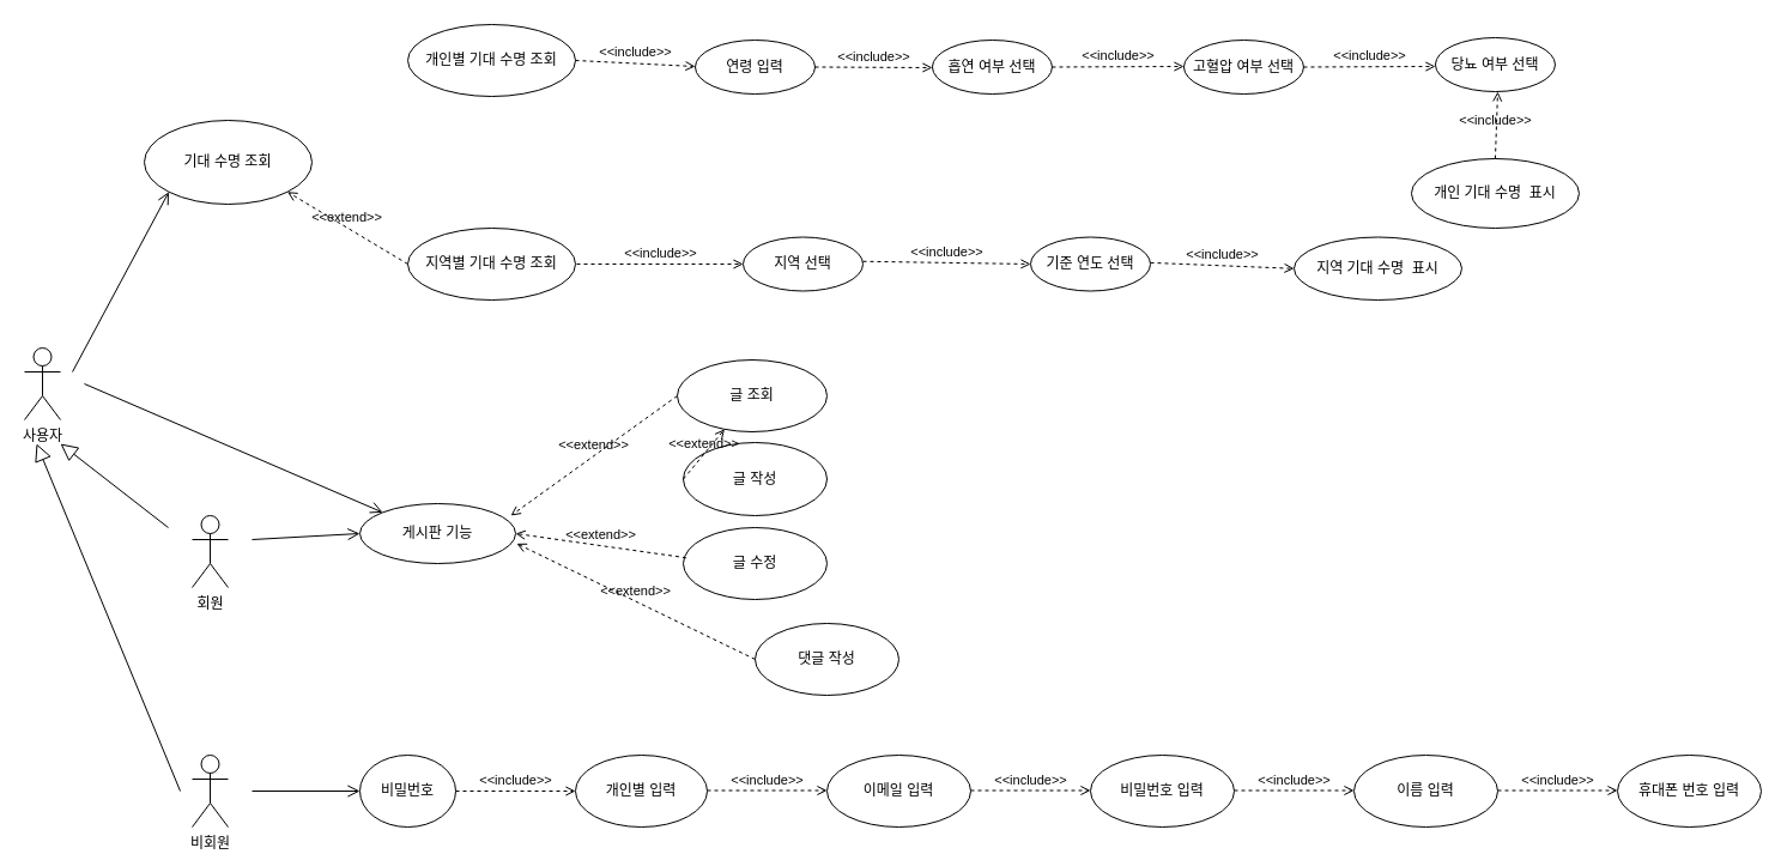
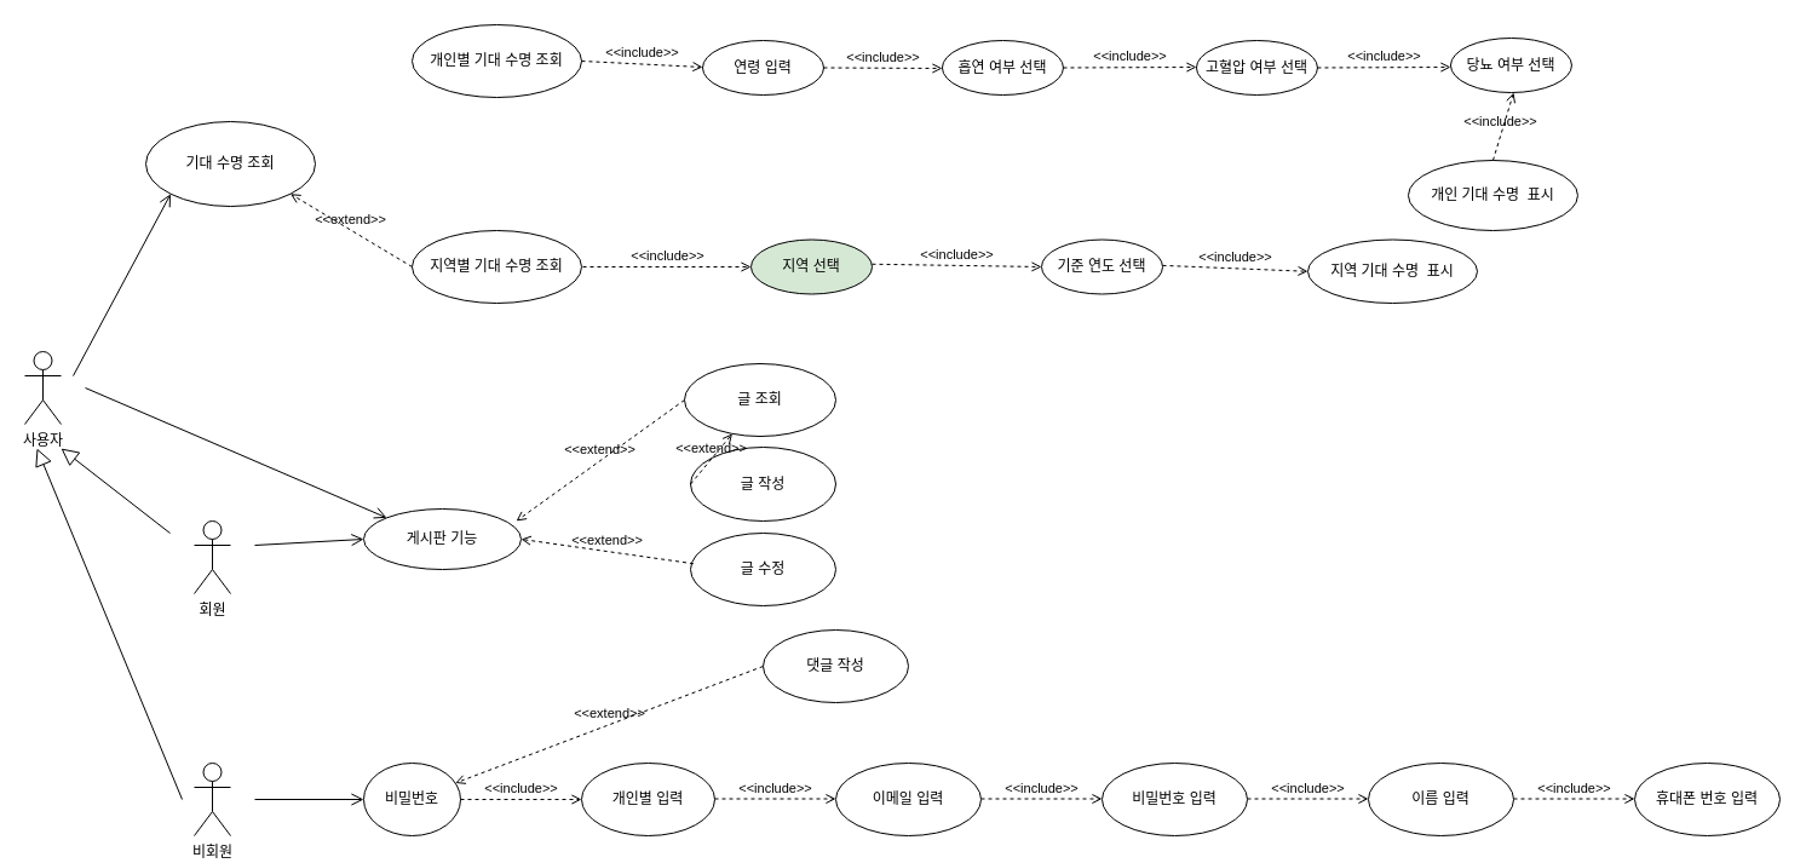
- <mxCell id="22" value="개인 기대 수명&amp;nbsp; 표시" style="ellipse;whiteSpace=wrap;html=1;" parent="1" vertex="1"><mxGeometry x="1177.96" y="132" width="140" height="58" as="geometry" /></mxCell>
+ <mxCell id="22" value="개인 기대 수명&amp;nbsp; 표시" style="ellipse;whiteSpace=wrap;html=1;" parent="1" vertex="1"><mxGeometry x="1162.96" y="132" width="140" height="58" as="geometry" /></mxCell>
- <mxCell id="4" value="지역 선택" style="ellipse;whiteSpace=wrap;html=1;" parent="1" vertex="1"><mxGeometry x="620" y="197.5" width="100" height="45" as="geometry" /></mxCell>
+ <mxCell id="4" value="지역 선택" style="ellipse;whiteSpace=wrap;html=1;fillColor=#d5e8d4;" parent="1" vertex="1"><mxGeometry x="620" y="197.5" width="100" height="45" as="geometry" /></mxCell>
- <mxCell id="48" value="&amp;lt;&amp;lt;extend&amp;gt;&amp;gt;" style="html=1;verticalAlign=bottom;labelBackgroundColor=none;endArrow=open;endFill=0;dashed=1;rounded=0;exitX=0;exitY=0.5;exitDx=0;exitDy=0;entryX=1.007;entryY=0.667;entryDx=0;entryDy=0;entryPerimeter=0;" edge="1" parent="1" source="44" target="30"><mxGeometry width="160" relative="1" as="geometry"><mxPoint x="583" y="478.98" as="sourcePoint" /><mxPoint x="459.995" y="458.16" as="targetPoint" /></mxGeometry></mxCell>
+ <mxCell id="48" value="&amp;lt;&amp;lt;extend&amp;gt;&amp;gt;" style="html=1;verticalAlign=bottom;labelBackgroundColor=none;endArrow=open;endFill=0;dashed=1;rounded=0;exitX=0;exitY=0.5;exitDx=0;exitDy=0;" edge="1" parent="1" source="44" target="28"><mxGeometry width="160" relative="1" as="geometry"><mxPoint x="583" y="478.98" as="sourcePoint" /><mxPoint x="459.995" y="458.16" as="targetPoint" /></mxGeometry></mxCell>
